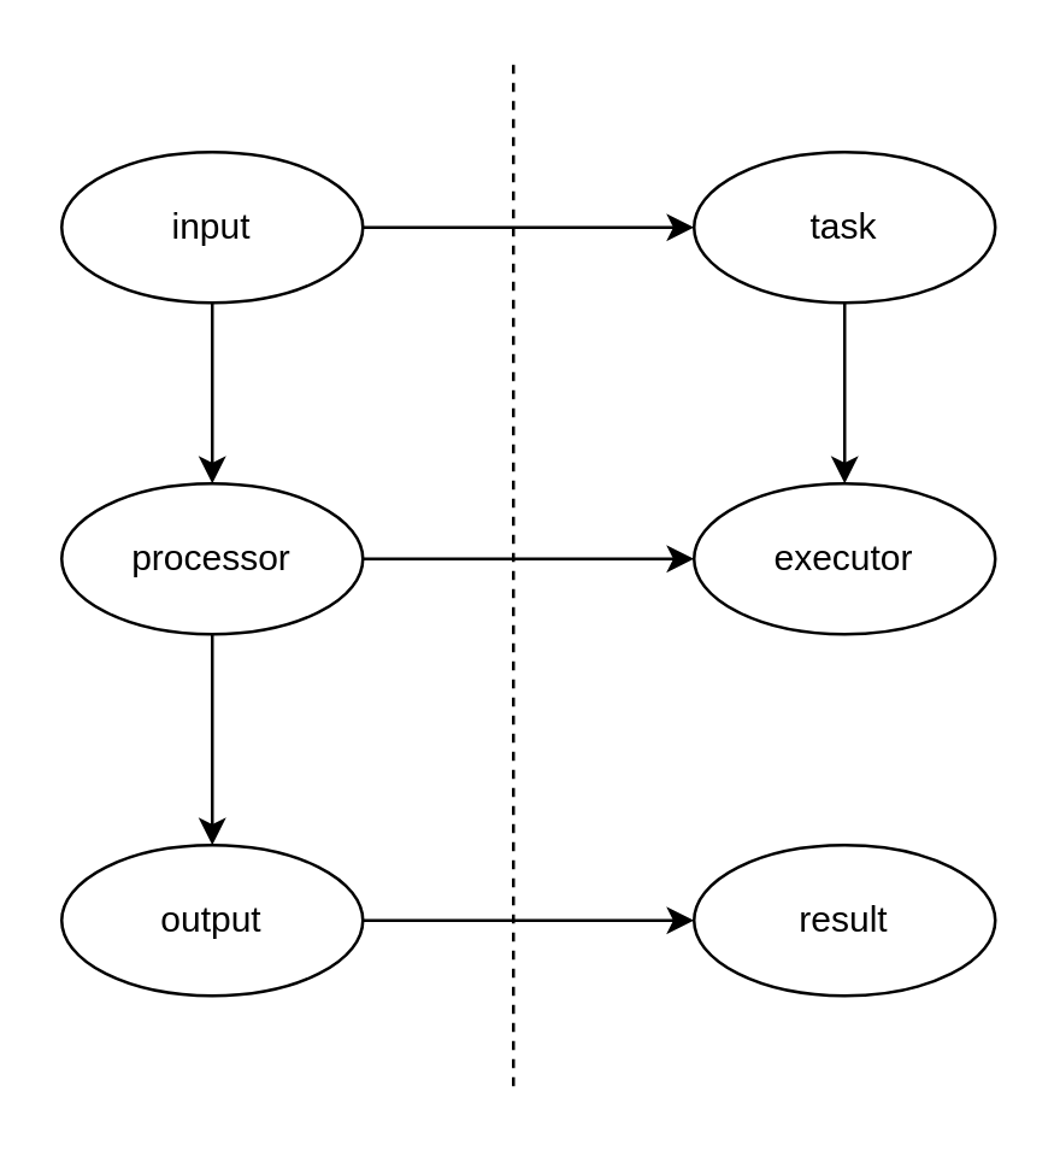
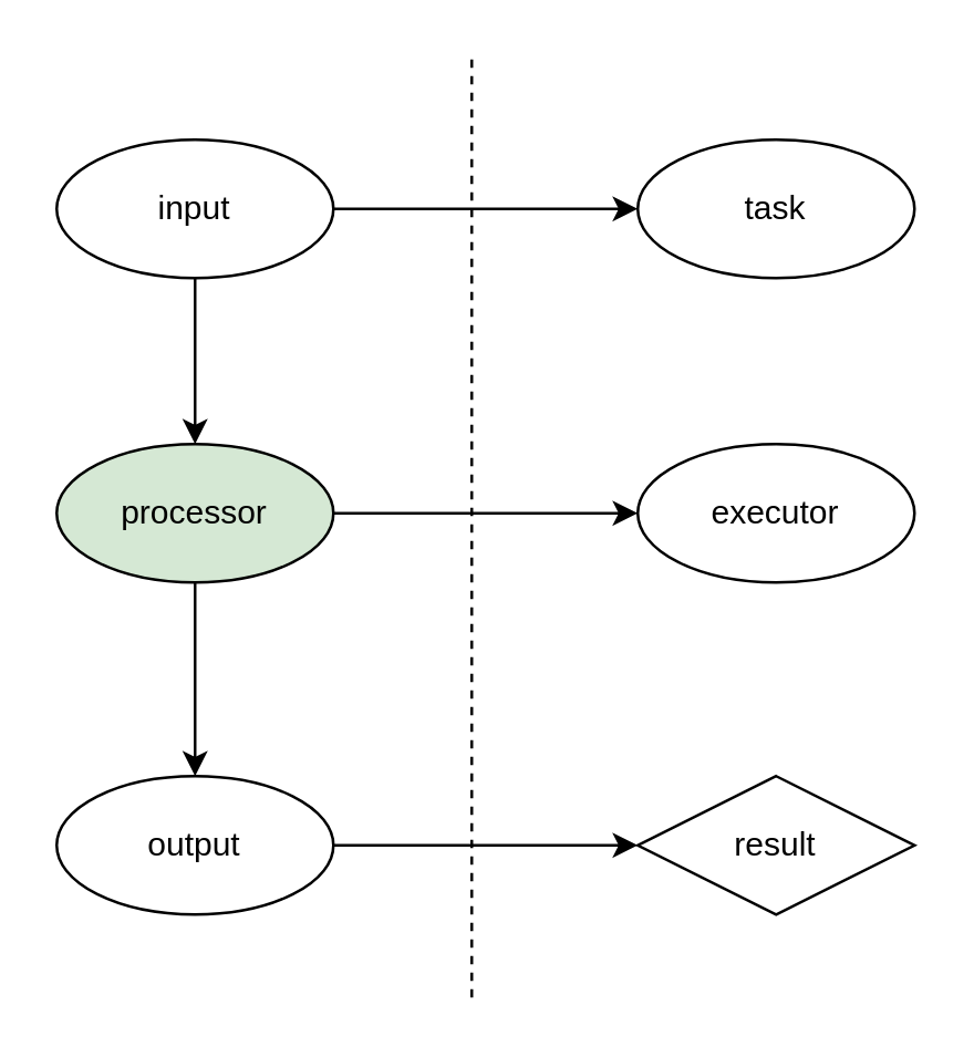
- <mxCell id="11" style="edgeStyle=orthogonalEdgeStyle;rounded=0;orthogonalLoop=1;jettySize=auto;html=1;exitX=0.5;exitY=1;exitDx=0;exitDy=0;entryX=0.5;entryY=0;entryDx=0;entryDy=0;" edge="1" parent="1" source="12" target="13"><mxGeometry relative="1" as="geometry" /></mxCell>
- <mxCell id="7" value="processor" style="ellipse;whiteSpace=wrap;html=1;" vertex="1" parent="1"><mxGeometry x="20" y="160" width="100" height="50" as="geometry" /></mxCell>
+ <mxCell id="7" value="processor" style="ellipse;whiteSpace=wrap;html=1;fillColor=#d5e8d4;" vertex="1" parent="1"><mxGeometry x="20" y="160" width="100" height="50" as="geometry" /></mxCell>
- <mxCell id="14" value="result" style="ellipse;whiteSpace=wrap;html=1;" vertex="1" parent="1"><mxGeometry x="230" y="280" width="100" height="50" as="geometry" /></mxCell>
+ <mxCell id="14" value="result" style="rhombus;whiteSpace=wrap;html=1;" vertex="1" parent="1"><mxGeometry x="230" y="280" width="100" height="50" as="geometry" /></mxCell>
